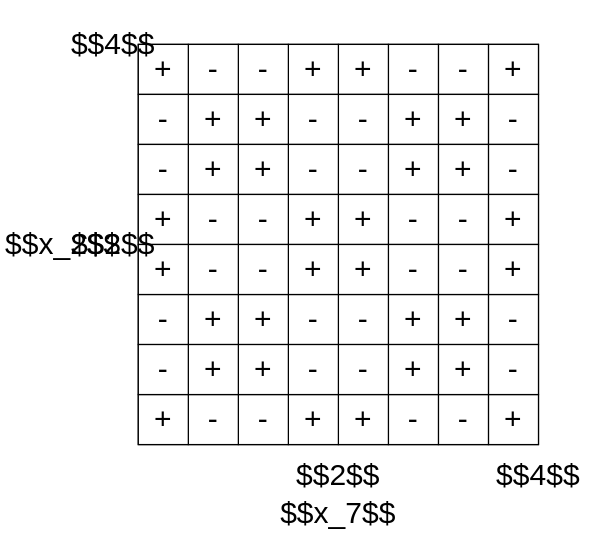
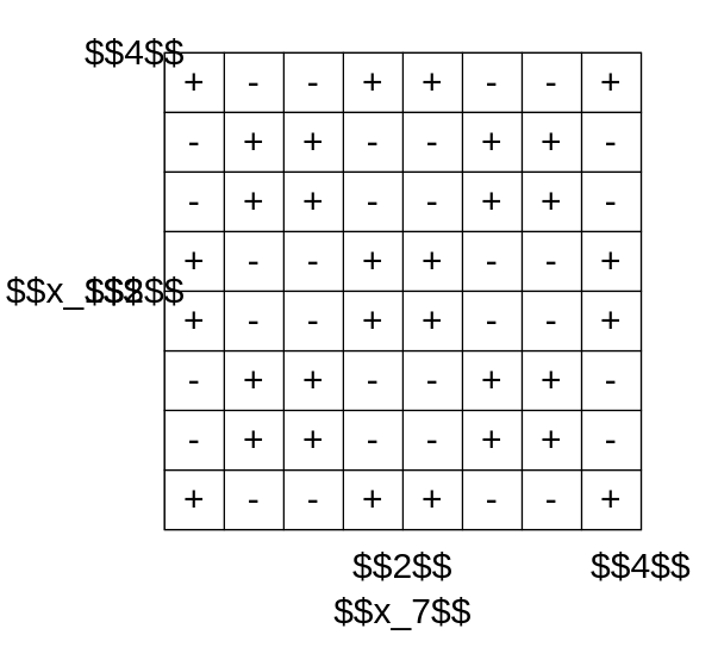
- <mxCell id="67" value="$$x_2$$" style="text;html=1;strokeColor=none;fillColor=none;align=center;verticalAlign=middle;whiteSpace=wrap;rounded=0;fontSize=24;" vertex="1" parent="1"><mxGeometry x="20" y="180" width="60" height="30" as="geometry" /></mxCell>
+ <mxCell id="67" value="$$x_1$$" style="text;html=1;strokeColor=none;fillColor=none;align=center;verticalAlign=middle;whiteSpace=wrap;rounded=0;fontSize=24;" vertex="1" parent="1"><mxGeometry x="20" y="180" width="60" height="30" as="geometry" /></mxCell>
